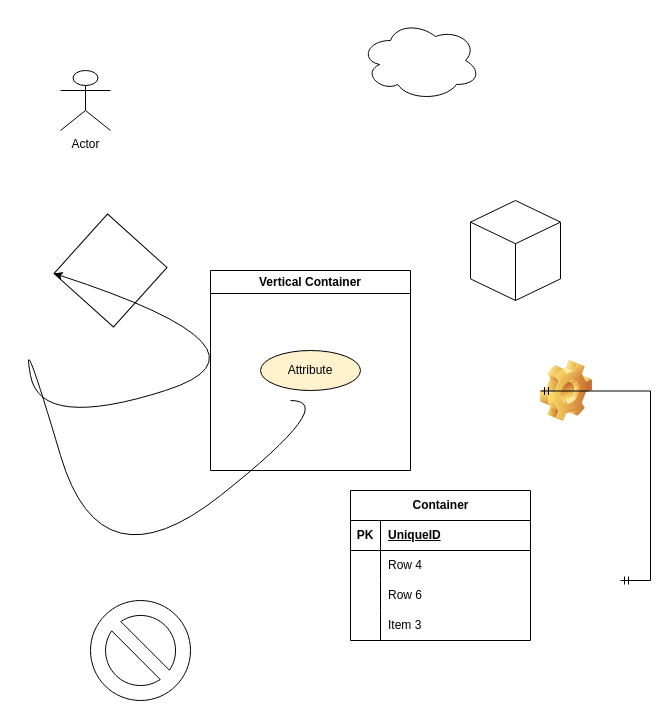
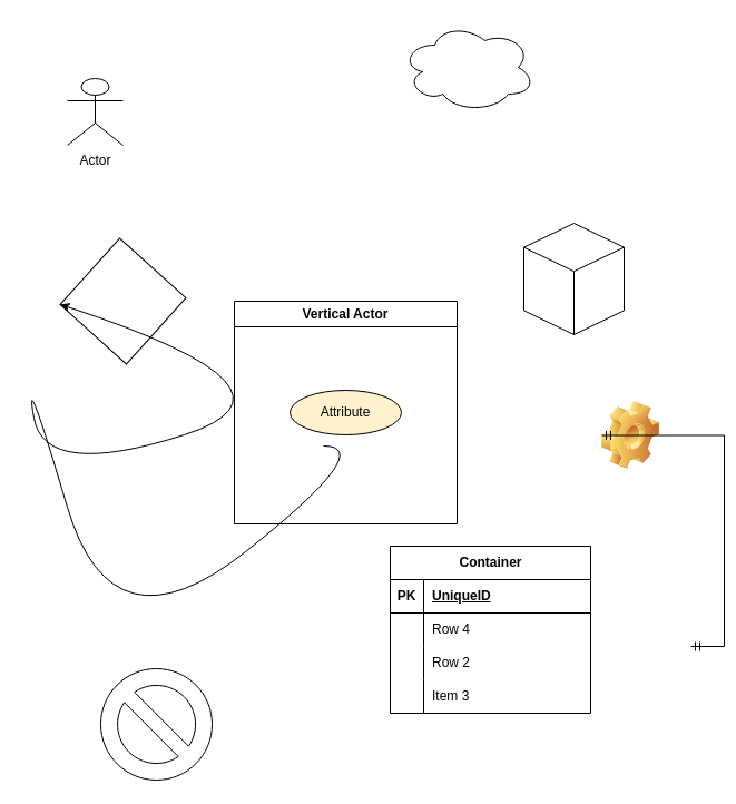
- <mxCell id="6" value="Vertical Container" style="swimlane;whiteSpace=wrap;html=1;" vertex="1" parent="1"><mxGeometry x="210" y="270" width="200" height="200" as="geometry" /></mxCell>
+ <mxCell id="6" value="Vertical Actor" style="swimlane;whiteSpace=wrap;html=1;" vertex="1" parent="1"><mxGeometry x="210" y="270" width="200" height="200" as="geometry" /></mxCell>
- <mxCell id="19" value="Row 6" style="shape=partialRectangle;connectable=0;fillColor=none;top=0;left=0;bottom=0;right=0;align=left;spacingLeft=6;overflow=hidden;whiteSpace=wrap;html=1;" vertex="1" parent="17"><mxGeometry x="30" width="150" height="30" as="geometry"><mxRectangle width="150" height="30" as="alternateBounds" /></mxGeometry></mxCell>
+ <mxCell id="19" value="Row 2" style="shape=partialRectangle;connectable=0;fillColor=none;top=0;left=0;bottom=0;right=0;align=left;spacingLeft=6;overflow=hidden;whiteSpace=wrap;html=1;" vertex="1" parent="17"><mxGeometry x="30" width="150" height="30" as="geometry"><mxRectangle width="150" height="30" as="alternateBounds" /></mxGeometry></mxCell>
